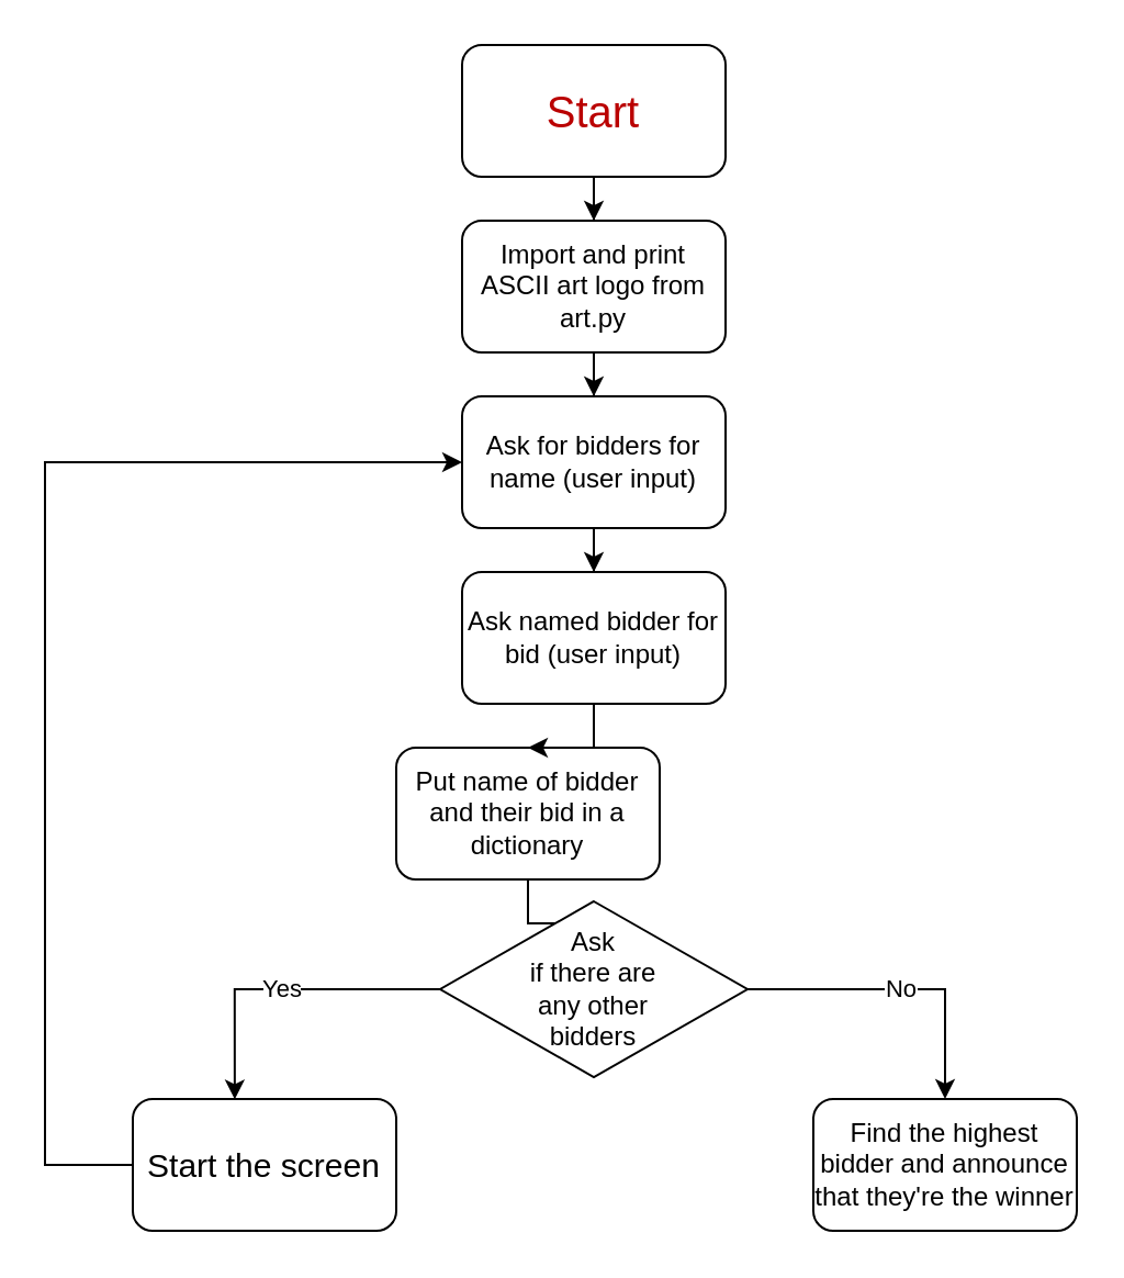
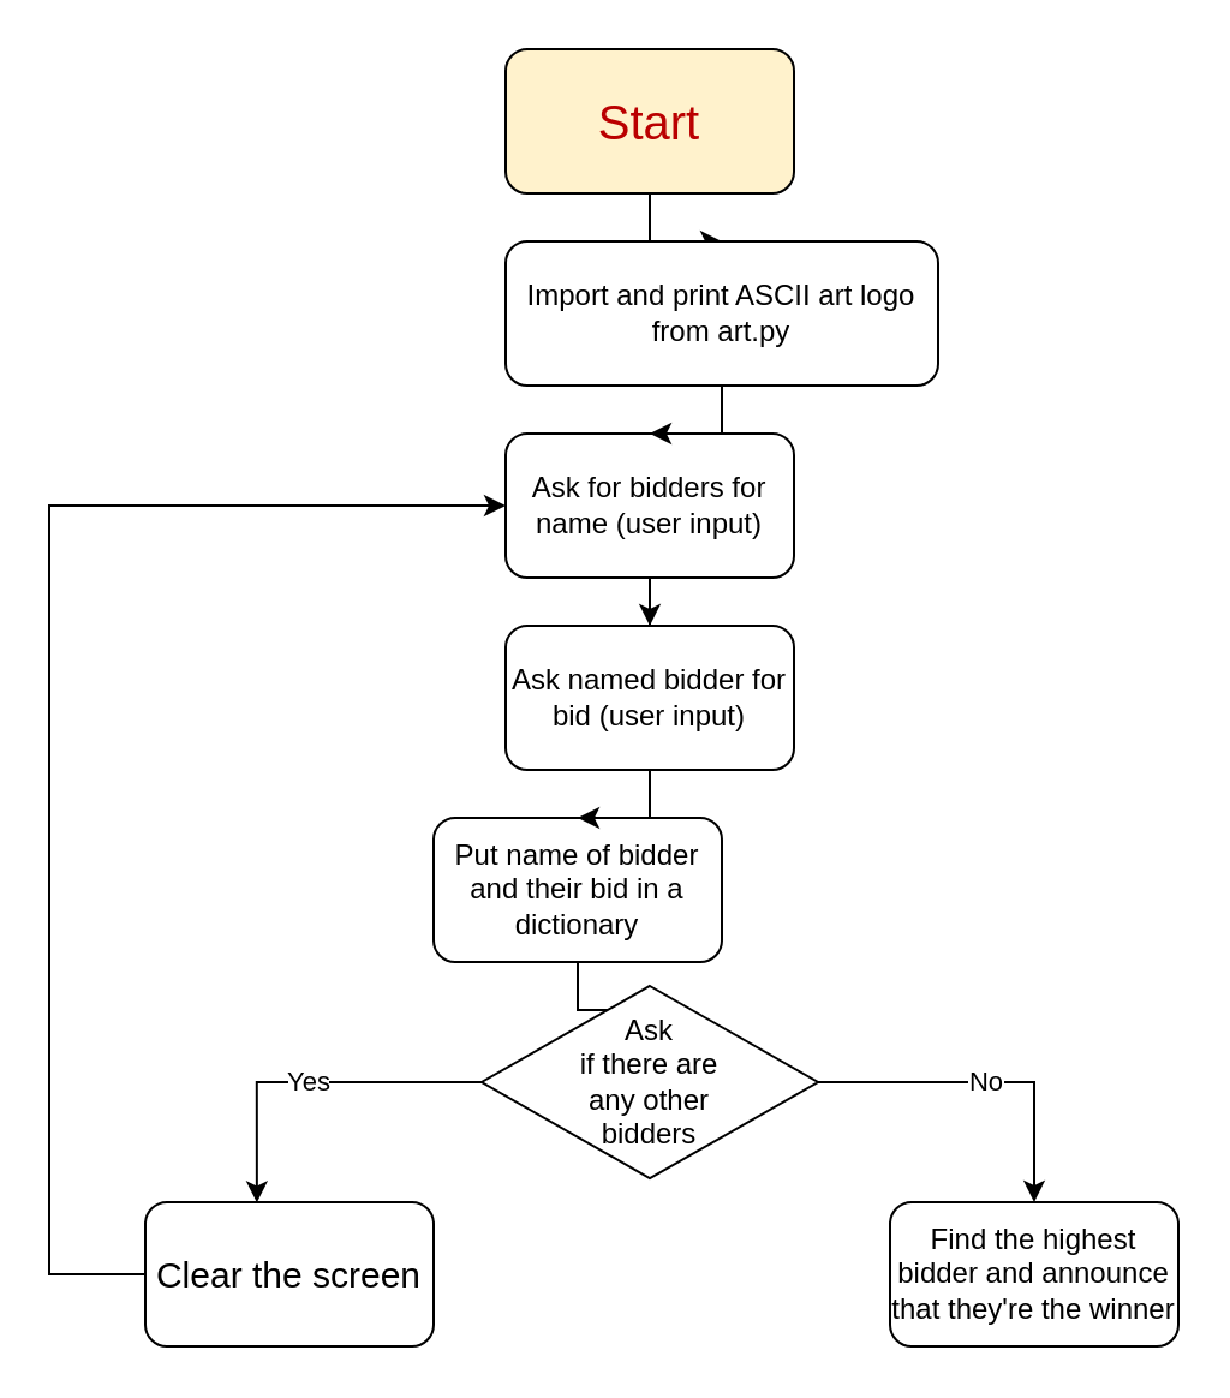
- <mxCell id="3" value="&lt;font style=&quot;font-size: 20px&quot; color=&quot;rgba(0, 0, 0, 0)&quot;&gt;Start&lt;/font&gt;" style="rounded=1;whiteSpace=wrap;html=1;" vertex="1" parent="1"><mxGeometry x="210" y="20" width="120" height="60" as="geometry" /></mxCell>
+ <mxCell id="3" value="&lt;font style=&quot;font-size: 20px&quot; color=&quot;rgba(0, 0, 0, 0)&quot;&gt;Start&lt;/font&gt;" style="rounded=1;whiteSpace=wrap;html=1;fillColor=#fff2cc;" vertex="1" parent="1"><mxGeometry x="210" y="20" width="120" height="60" as="geometry" /></mxCell>
- <mxCell id="11" value="Import and print ASCII art logo from art.py" style="rounded=1;whiteSpace=wrap;html=1;" vertex="1" parent="1"><mxGeometry x="210" y="100" width="120" height="60" as="geometry" /></mxCell>
+ <mxCell id="11" value="Import and print ASCII art logo from art.py" style="rounded=1;whiteSpace=wrap;html=1;" vertex="1" parent="1"><mxGeometry x="210" y="100" width="180" height="60" as="geometry" /></mxCell>
- <mxCell id="16" value="Start the screen" style="rounded=1;whiteSpace=wrap;html=1;fontSize=15;" vertex="1" parent="1"><mxGeometry x="60" y="500" width="120" height="60" as="geometry" /></mxCell>
+ <mxCell id="16" value="Clear the screen" style="rounded=1;whiteSpace=wrap;html=1;fontSize=15;" vertex="1" parent="1"><mxGeometry x="60" y="500" width="120" height="60" as="geometry" /></mxCell>
